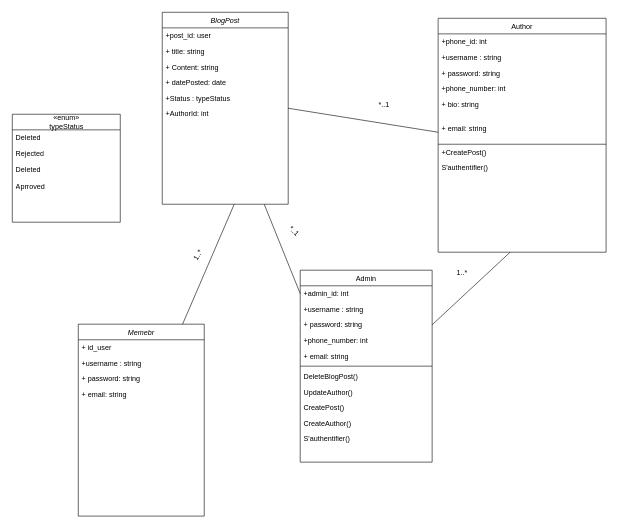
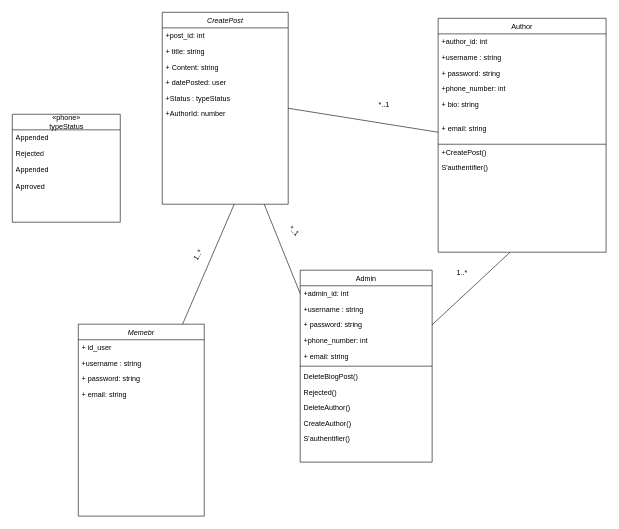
- <mxCell id="2" value="BlogPost" style="swimlane;fontStyle=2;align=center;verticalAlign=top;childLayout=stackLayout;horizontal=1;startSize=26;horizontalStack=0;resizeParent=1;resizeLast=0;collapsible=1;marginBottom=0;rounded=0;shadow=0;strokeWidth=1;" parent="1" vertex="1"><mxGeometry x="270" y="20" width="210" height="320" as="geometry"><mxRectangle x="230" y="140" width="160" height="26" as="alternateBounds" /></mxGeometry></mxCell>
+ <mxCell id="2" value="CreatePost" style="swimlane;fontStyle=2;align=center;verticalAlign=top;childLayout=stackLayout;horizontal=1;startSize=26;horizontalStack=0;resizeParent=1;resizeLast=0;collapsible=1;marginBottom=0;rounded=0;shadow=0;strokeWidth=1;" parent="1" vertex="1"><mxGeometry x="270" y="20" width="210" height="320" as="geometry"><mxRectangle x="230" y="140" width="160" height="26" as="alternateBounds" /></mxGeometry></mxCell>
- <mxCell id="3" value="+post_id: user" style="text;align=left;verticalAlign=top;spacingLeft=4;spacingRight=4;overflow=hidden;rotatable=0;points=[[0,0.5],[1,0.5]];portConstraint=eastwest;" parent="2" vertex="1"><mxGeometry y="26" width="210" height="26" as="geometry" /></mxCell>
+ <mxCell id="3" value="+post_id: int" style="text;align=left;verticalAlign=top;spacingLeft=4;spacingRight=4;overflow=hidden;rotatable=0;points=[[0,0.5],[1,0.5]];portConstraint=eastwest;" parent="2" vertex="1"><mxGeometry y="26" width="210" height="26" as="geometry" /></mxCell>
- <mxCell id="10" value="+phone_id: int" style="text;align=left;verticalAlign=top;spacingLeft=4;spacingRight=4;overflow=hidden;rotatable=0;points=[[0,0.5],[1,0.5]];portConstraint=eastwest;" parent="9" vertex="1"><mxGeometry y="26" width="280" height="26" as="geometry" /></mxCell>
+ <mxCell id="10" value="+author_id: int" style="text;align=left;verticalAlign=top;spacingLeft=4;spacingRight=4;overflow=hidden;rotatable=0;points=[[0,0.5],[1,0.5]];portConstraint=eastwest;" parent="9" vertex="1"><mxGeometry y="26" width="280" height="26" as="geometry" /></mxCell>
- <mxCell id="6" value="+ datePosted: date" style="text;align=left;verticalAlign=top;spacingLeft=4;spacingRight=4;overflow=hidden;rotatable=0;points=[[0,0.5],[1,0.5]];portConstraint=eastwest;rounded=0;shadow=0;html=0;" parent="2" vertex="1"><mxGeometry y="104" width="210" height="26" as="geometry" /></mxCell>
+ <mxCell id="6" value="+ datePosted: user" style="text;align=left;verticalAlign=top;spacingLeft=4;spacingRight=4;overflow=hidden;rotatable=0;points=[[0,0.5],[1,0.5]];portConstraint=eastwest;rounded=0;shadow=0;html=0;" parent="2" vertex="1"><mxGeometry y="104" width="210" height="26" as="geometry" /></mxCell>
- <mxCell id="8" value="+AuthorId: int" style="text;align=left;verticalAlign=top;spacingLeft=4;spacingRight=4;overflow=hidden;rotatable=0;points=[[0,0.5],[1,0.5]];portConstraint=eastwest;rounded=0;shadow=0;html=0;" parent="2" vertex="1"><mxGeometry y="156" width="210" height="26" as="geometry" /></mxCell>
+ <mxCell id="8" value="+AuthorId: number" style="text;align=left;verticalAlign=top;spacingLeft=4;spacingRight=4;overflow=hidden;rotatable=0;points=[[0,0.5],[1,0.5]];portConstraint=eastwest;rounded=0;shadow=0;html=0;" parent="2" vertex="1"><mxGeometry y="156" width="210" height="26" as="geometry" /></mxCell>
- <mxCell id="31" value="&lt;div&gt;«enum»&lt;/div&gt;&lt;div&gt;typeStatus&lt;/div&gt;" style="swimlane;fontStyle=0;childLayout=stackLayout;horizontal=1;startSize=26;fillColor=none;horizontalStack=0;resizeParent=1;resizeParentMax=0;resizeLast=0;collapsible=1;marginBottom=0;html=1;" parent="1" vertex="1"><mxGeometry x="20" y="190" width="180" height="180" as="geometry" /></mxCell>
+ <mxCell id="31" value="&lt;div&gt;«phone»&lt;/div&gt;&lt;div&gt;typeStatus&lt;/div&gt;" style="swimlane;fontStyle=0;childLayout=stackLayout;horizontal=1;startSize=26;fillColor=none;horizontalStack=0;resizeParent=1;resizeParentMax=0;resizeLast=0;collapsible=1;marginBottom=0;html=1;" parent="1" vertex="1"><mxGeometry x="20" y="190" width="180" height="180" as="geometry" /></mxCell>
- <mxCell id="32" value="Deleted" style="text;strokeColor=none;fillColor=none;align=left;verticalAlign=top;spacingLeft=4;spacingRight=4;overflow=hidden;rotatable=0;points=[[0,0.5],[1,0.5]];portConstraint=eastwest;whiteSpace=wrap;html=1;" parent="31" vertex="1"><mxGeometry y="26" width="180" height="26" as="geometry" /></mxCell>
+ <mxCell id="32" value="Appended" style="text;strokeColor=none;fillColor=none;align=left;verticalAlign=top;spacingLeft=4;spacingRight=4;overflow=hidden;rotatable=0;points=[[0,0.5],[1,0.5]];portConstraint=eastwest;whiteSpace=wrap;html=1;" parent="31" vertex="1"><mxGeometry y="26" width="180" height="26" as="geometry" /></mxCell>
- <mxCell id="34" value="&lt;div&gt;Deleted&lt;/div&gt;&lt;div&gt;&lt;br&gt;&lt;/div&gt;&lt;div&gt;Aprroved&lt;br&gt;&lt;/div&gt;" style="text;strokeColor=none;fillColor=none;align=left;verticalAlign=top;spacingLeft=4;spacingRight=4;overflow=hidden;rotatable=0;points=[[0,0.5],[1,0.5]];portConstraint=eastwest;whiteSpace=wrap;html=1;" parent="31" vertex="1"><mxGeometry y="78" width="180" height="102" as="geometry" /></mxCell>
+ <mxCell id="34" value="&lt;div&gt;Appended&lt;/div&gt;&lt;div&gt;&lt;br&gt;&lt;/div&gt;&lt;div&gt;Aprroved&lt;br&gt;&lt;/div&gt;" style="text;strokeColor=none;fillColor=none;align=left;verticalAlign=top;spacingLeft=4;spacingRight=4;overflow=hidden;rotatable=0;points=[[0,0.5],[1,0.5]];portConstraint=eastwest;whiteSpace=wrap;html=1;" parent="31" vertex="1"><mxGeometry y="78" width="180" height="102" as="geometry" /></mxCell>
- <mxCell id="27" value="UpdateAuthor()" style="text;align=left;verticalAlign=top;spacingLeft=4;spacingRight=4;overflow=hidden;rotatable=0;points=[[0,0.5],[1,0.5]];portConstraint=eastwest;" parent="19" vertex="1"><mxGeometry y="190" width="220" height="26" as="geometry" /></mxCell>
+ <mxCell id="27" value="Rejected()" style="text;align=left;verticalAlign=top;spacingLeft=4;spacingRight=4;overflow=hidden;rotatable=0;points=[[0,0.5],[1,0.5]];portConstraint=eastwest;" parent="19" vertex="1"><mxGeometry y="190" width="220" height="26" as="geometry" /></mxCell>
- <mxCell id="28" value="CreatePost()" style="text;align=left;verticalAlign=top;spacingLeft=4;spacingRight=4;overflow=hidden;rotatable=0;points=[[0,0.5],[1,0.5]];portConstraint=eastwest;" parent="19" vertex="1"><mxGeometry y="216" width="220" height="26" as="geometry" /></mxCell>
+ <mxCell id="28" value="DeleteAuthor()" style="text;align=left;verticalAlign=top;spacingLeft=4;spacingRight=4;overflow=hidden;rotatable=0;points=[[0,0.5],[1,0.5]];portConstraint=eastwest;" parent="19" vertex="1"><mxGeometry y="216" width="220" height="26" as="geometry" /></mxCell>
